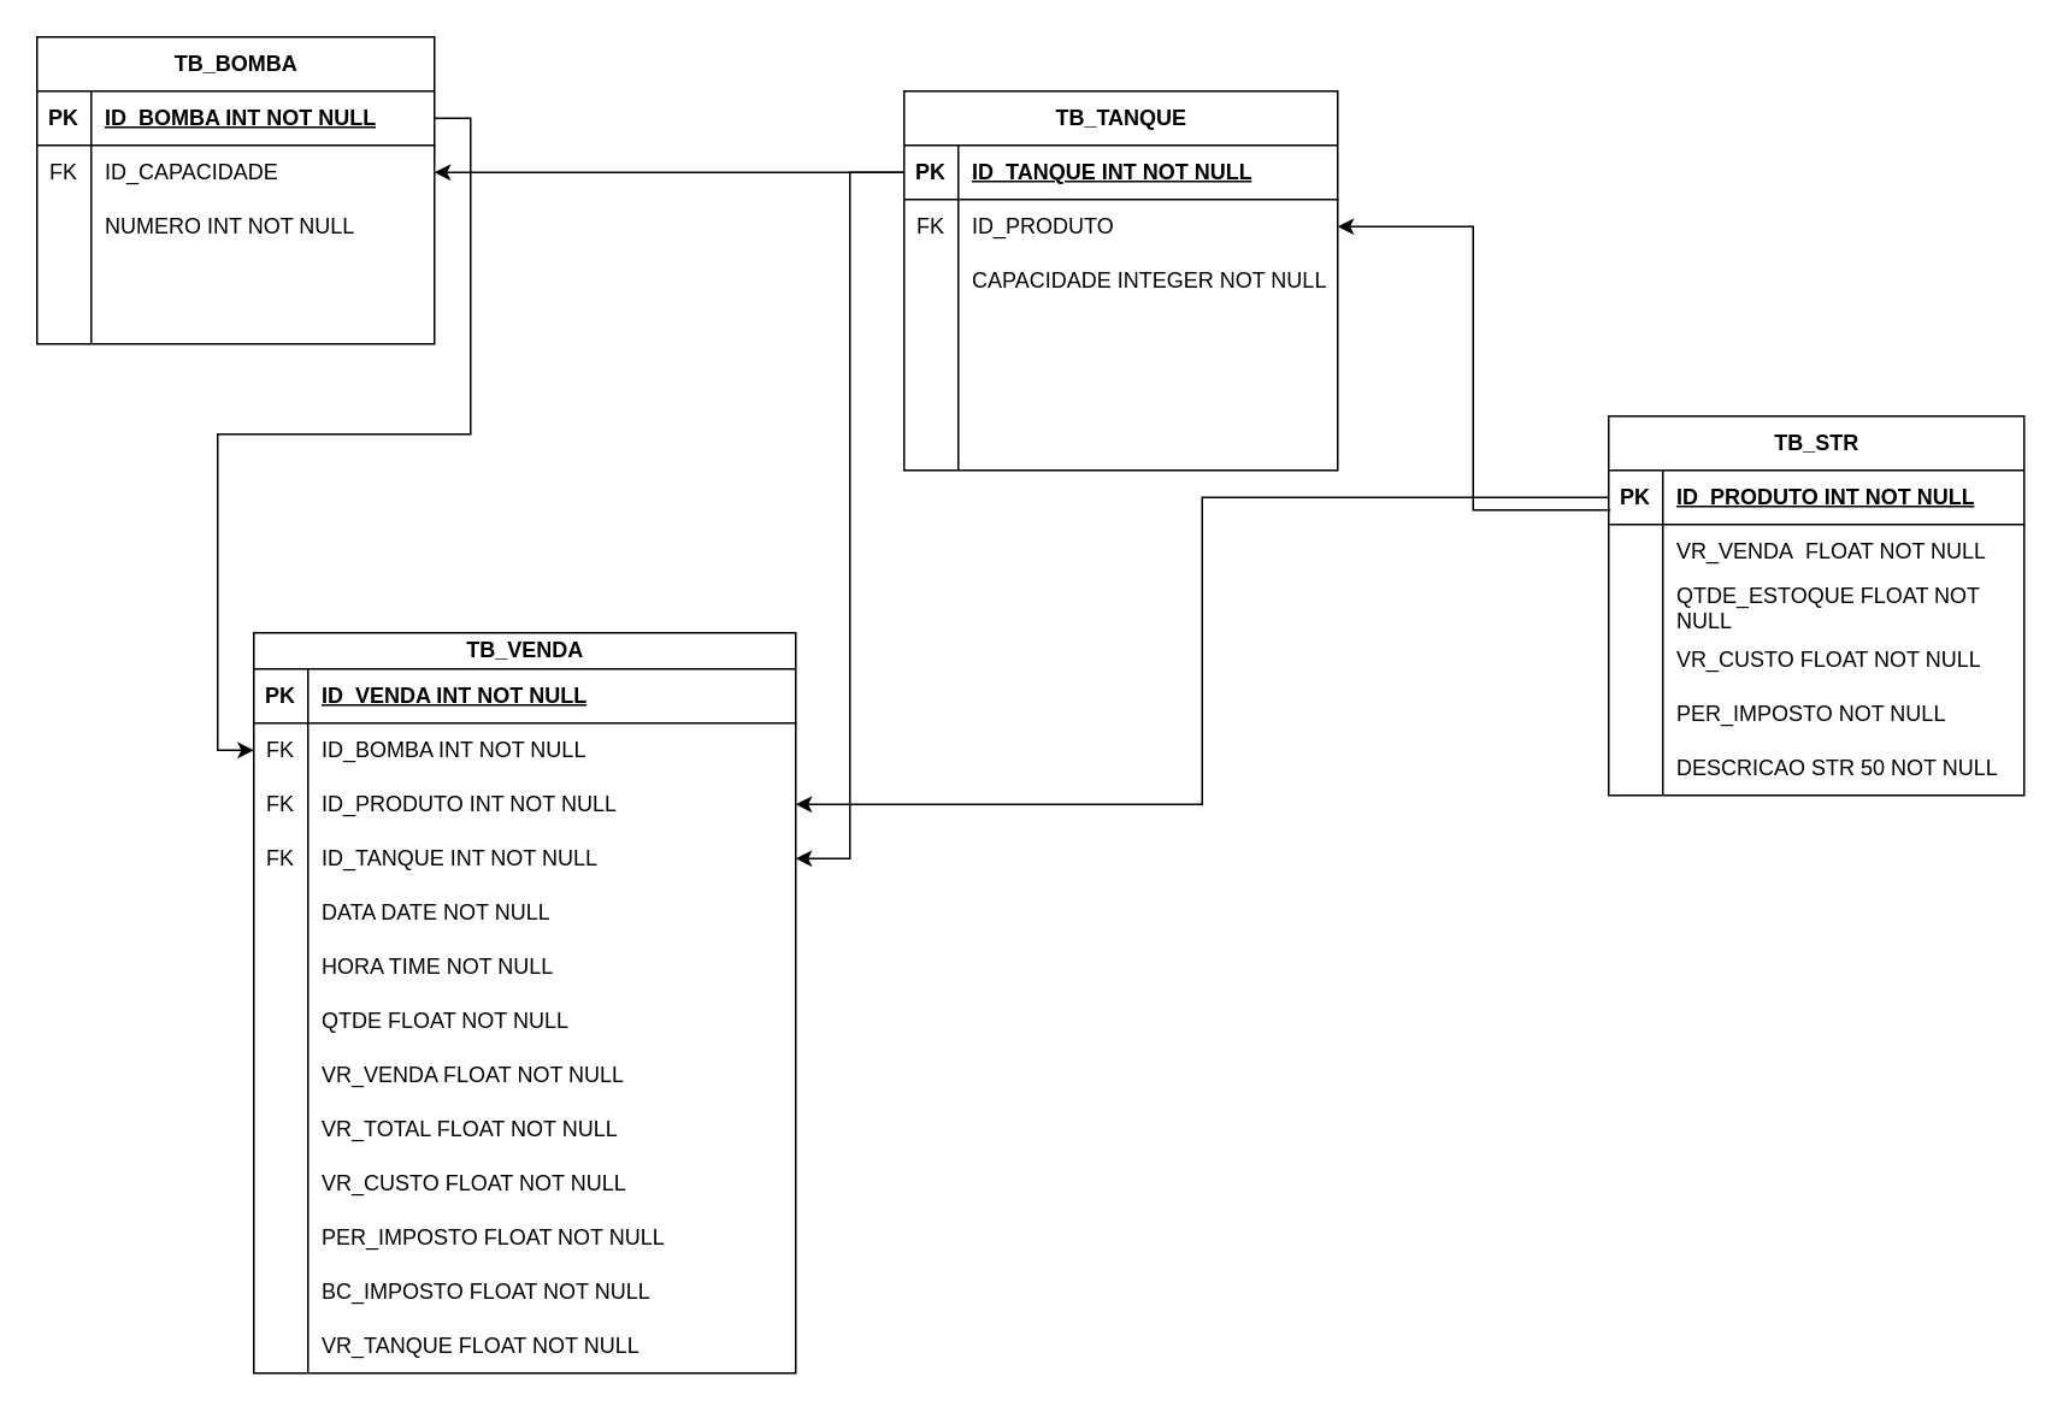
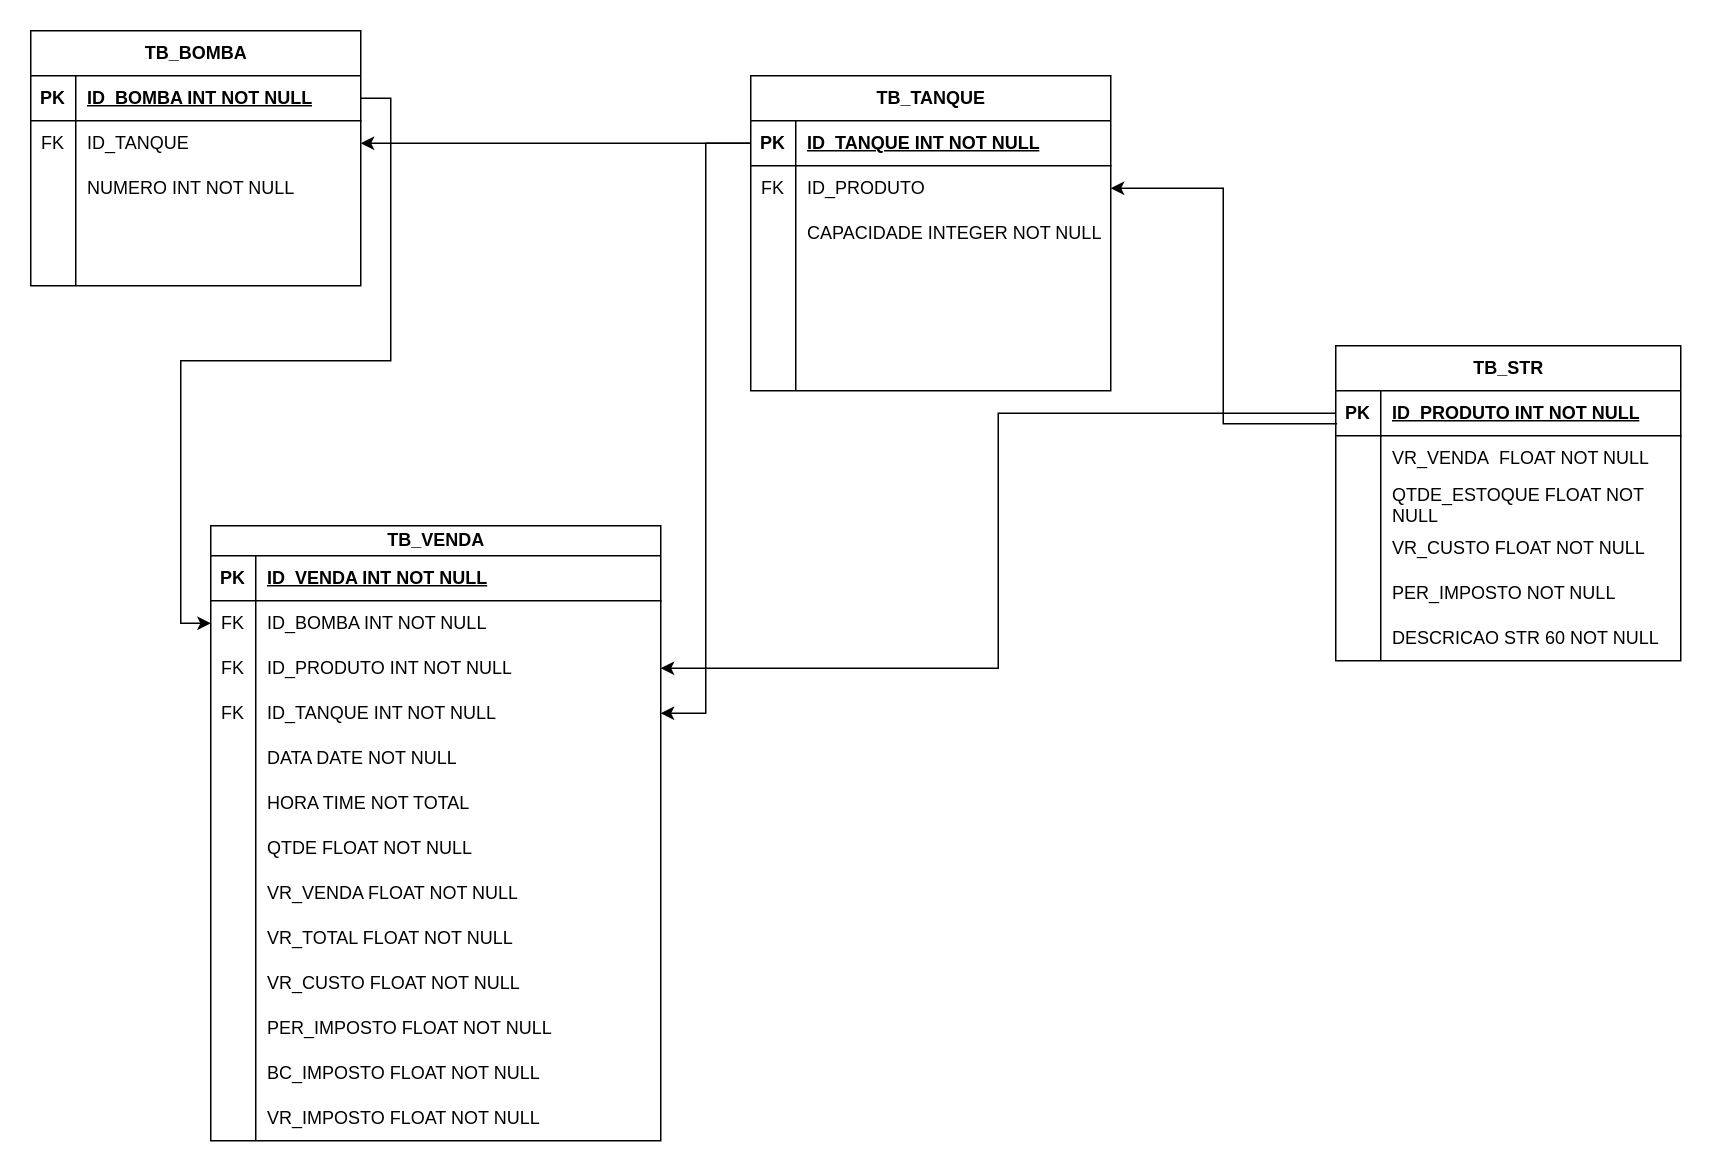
- <mxCell id="48" value="ID_CAPACIDADE" style="shape=partialRectangle;connectable=0;fillColor=none;top=0;left=0;bottom=0;right=0;align=left;spacingLeft=6;fontStyle=0;overflow=hidden;whiteSpace=wrap;html=1;" vertex="1" parent="46"><mxGeometry x="30" width="190" height="30" as="geometry"><mxRectangle width="190" height="30" as="alternateBounds" /></mxGeometry></mxCell>
+ <mxCell id="48" value="ID_TANQUE" style="shape=partialRectangle;connectable=0;fillColor=none;top=0;left=0;bottom=0;right=0;align=left;spacingLeft=6;fontStyle=0;overflow=hidden;whiteSpace=wrap;html=1;" vertex="1" parent="46"><mxGeometry x="30" width="190" height="30" as="geometry"><mxRectangle width="190" height="30" as="alternateBounds" /></mxGeometry></mxCell>
- <mxCell id="96" value="DESCRICAO STR 50 NOT NULL" style="shape=partialRectangle;connectable=0;fillColor=none;top=0;left=0;bottom=0;right=0;align=left;spacingLeft=6;overflow=hidden;whiteSpace=wrap;html=1;" vertex="1" parent="94"><mxGeometry x="30" width="200" height="30" as="geometry"><mxRectangle width="200" height="30" as="alternateBounds" /></mxGeometry></mxCell>
+ <mxCell id="96" value="DESCRICAO STR 60 NOT NULL" style="shape=partialRectangle;connectable=0;fillColor=none;top=0;left=0;bottom=0;right=0;align=left;spacingLeft=6;overflow=hidden;whiteSpace=wrap;html=1;" vertex="1" parent="94"><mxGeometry x="30" width="200" height="30" as="geometry"><mxRectangle width="200" height="30" as="alternateBounds" /></mxGeometry></mxCell>
- <mxCell id="20" value="HORA TIME NOT NULL" style="shape=partialRectangle;connectable=0;fillColor=none;top=0;left=0;bottom=0;right=0;align=left;spacingLeft=6;overflow=hidden;whiteSpace=wrap;html=1;" vertex="1" parent="18"><mxGeometry x="30" width="270" height="30" as="geometry"><mxRectangle width="270" height="30" as="alternateBounds" /></mxGeometry></mxCell>
+ <mxCell id="20" value="HORA TIME NOT TOTAL" style="shape=partialRectangle;connectable=0;fillColor=none;top=0;left=0;bottom=0;right=0;align=left;spacingLeft=6;overflow=hidden;whiteSpace=wrap;html=1;" vertex="1" parent="18"><mxGeometry x="30" width="270" height="30" as="geometry"><mxRectangle width="270" height="30" as="alternateBounds" /></mxGeometry></mxCell>
- <mxCell id="41" value="VR_TANQUE FLOAT NOT NULL" style="shape=partialRectangle;connectable=0;fillColor=none;top=0;left=0;bottom=0;right=0;align=left;spacingLeft=6;fontStyle=0;overflow=hidden;whiteSpace=wrap;html=1;" vertex="1" parent="39"><mxGeometry x="30" width="270" height="30" as="geometry"><mxRectangle width="270" height="30" as="alternateBounds" /></mxGeometry></mxCell>
+ <mxCell id="41" value="VR_IMPOSTO FLOAT NOT NULL" style="shape=partialRectangle;connectable=0;fillColor=none;top=0;left=0;bottom=0;right=0;align=left;spacingLeft=6;fontStyle=0;overflow=hidden;whiteSpace=wrap;html=1;" vertex="1" parent="39"><mxGeometry x="30" width="270" height="30" as="geometry"><mxRectangle width="270" height="30" as="alternateBounds" /></mxGeometry></mxCell>
